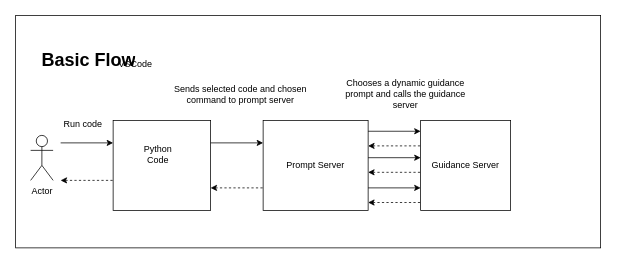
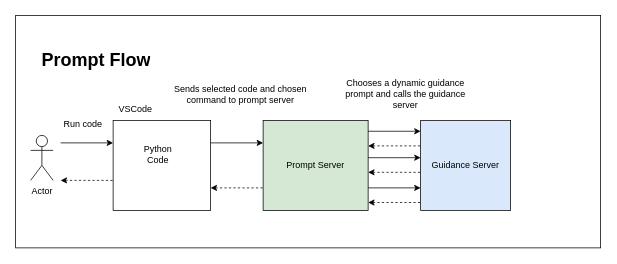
- <mxCell id="17" value="&lt;h1&gt;Basic Flow&lt;br&gt;&lt;/h1&gt;" style="text;html=1;strokeColor=none;fillColor=none;spacing=5;spacingTop=-20;whiteSpace=wrap;overflow=hidden;rounded=0;" vertex="1" parent="1"><mxGeometry x="50" y="60" width="190" height="120" as="geometry" /></mxCell>
+ <mxCell id="17" value="&lt;h1&gt;Prompt Flow&lt;br&gt;&lt;/h1&gt;" style="text;html=1;strokeColor=none;fillColor=none;spacing=5;spacingTop=-20;whiteSpace=wrap;overflow=hidden;rounded=0;" vertex="1" parent="1"><mxGeometry x="50" y="60" width="190" height="120" as="geometry" /></mxCell>
- <mxCell id="5" value="VSCode" style="text;html=1;strokeColor=none;fillColor=none;align=center;verticalAlign=middle;whiteSpace=wrap;rounded=0;" vertex="1" parent="1"><mxGeometry x="150" y="70" width="60" height="30" as="geometry" /></mxCell>
+ <mxCell id="5" value="VSCode" style="text;html=1;strokeColor=none;fillColor=none;align=center;verticalAlign=middle;whiteSpace=wrap;rounded=0;" vertex="1" parent="1"><mxGeometry x="150" y="130" width="60" height="30" as="geometry" /></mxCell>
- <mxCell id="7" value="Prompt Server" style="rounded=0;whiteSpace=wrap;html=1;" vertex="1" parent="1"><mxGeometry x="350" y="160" width="140" height="120" as="geometry" /></mxCell>
+ <mxCell id="7" value="Prompt Server" style="rounded=0;whiteSpace=wrap;html=1;fillColor=#d5e8d4;" vertex="1" parent="1"><mxGeometry x="350" y="160" width="140" height="120" as="geometry" /></mxCell>
- <mxCell id="8" value="Guidance Server" style="whiteSpace=wrap;html=1;aspect=fixed;" vertex="1" parent="1"><mxGeometry x="560" y="160" width="120" height="120" as="geometry" /></mxCell>
+ <mxCell id="8" value="Guidance Server" style="whiteSpace=wrap;html=1;aspect=fixed;fillColor=#dae8fc;" vertex="1" parent="1"><mxGeometry x="560" y="160" width="120" height="120" as="geometry" /></mxCell>
